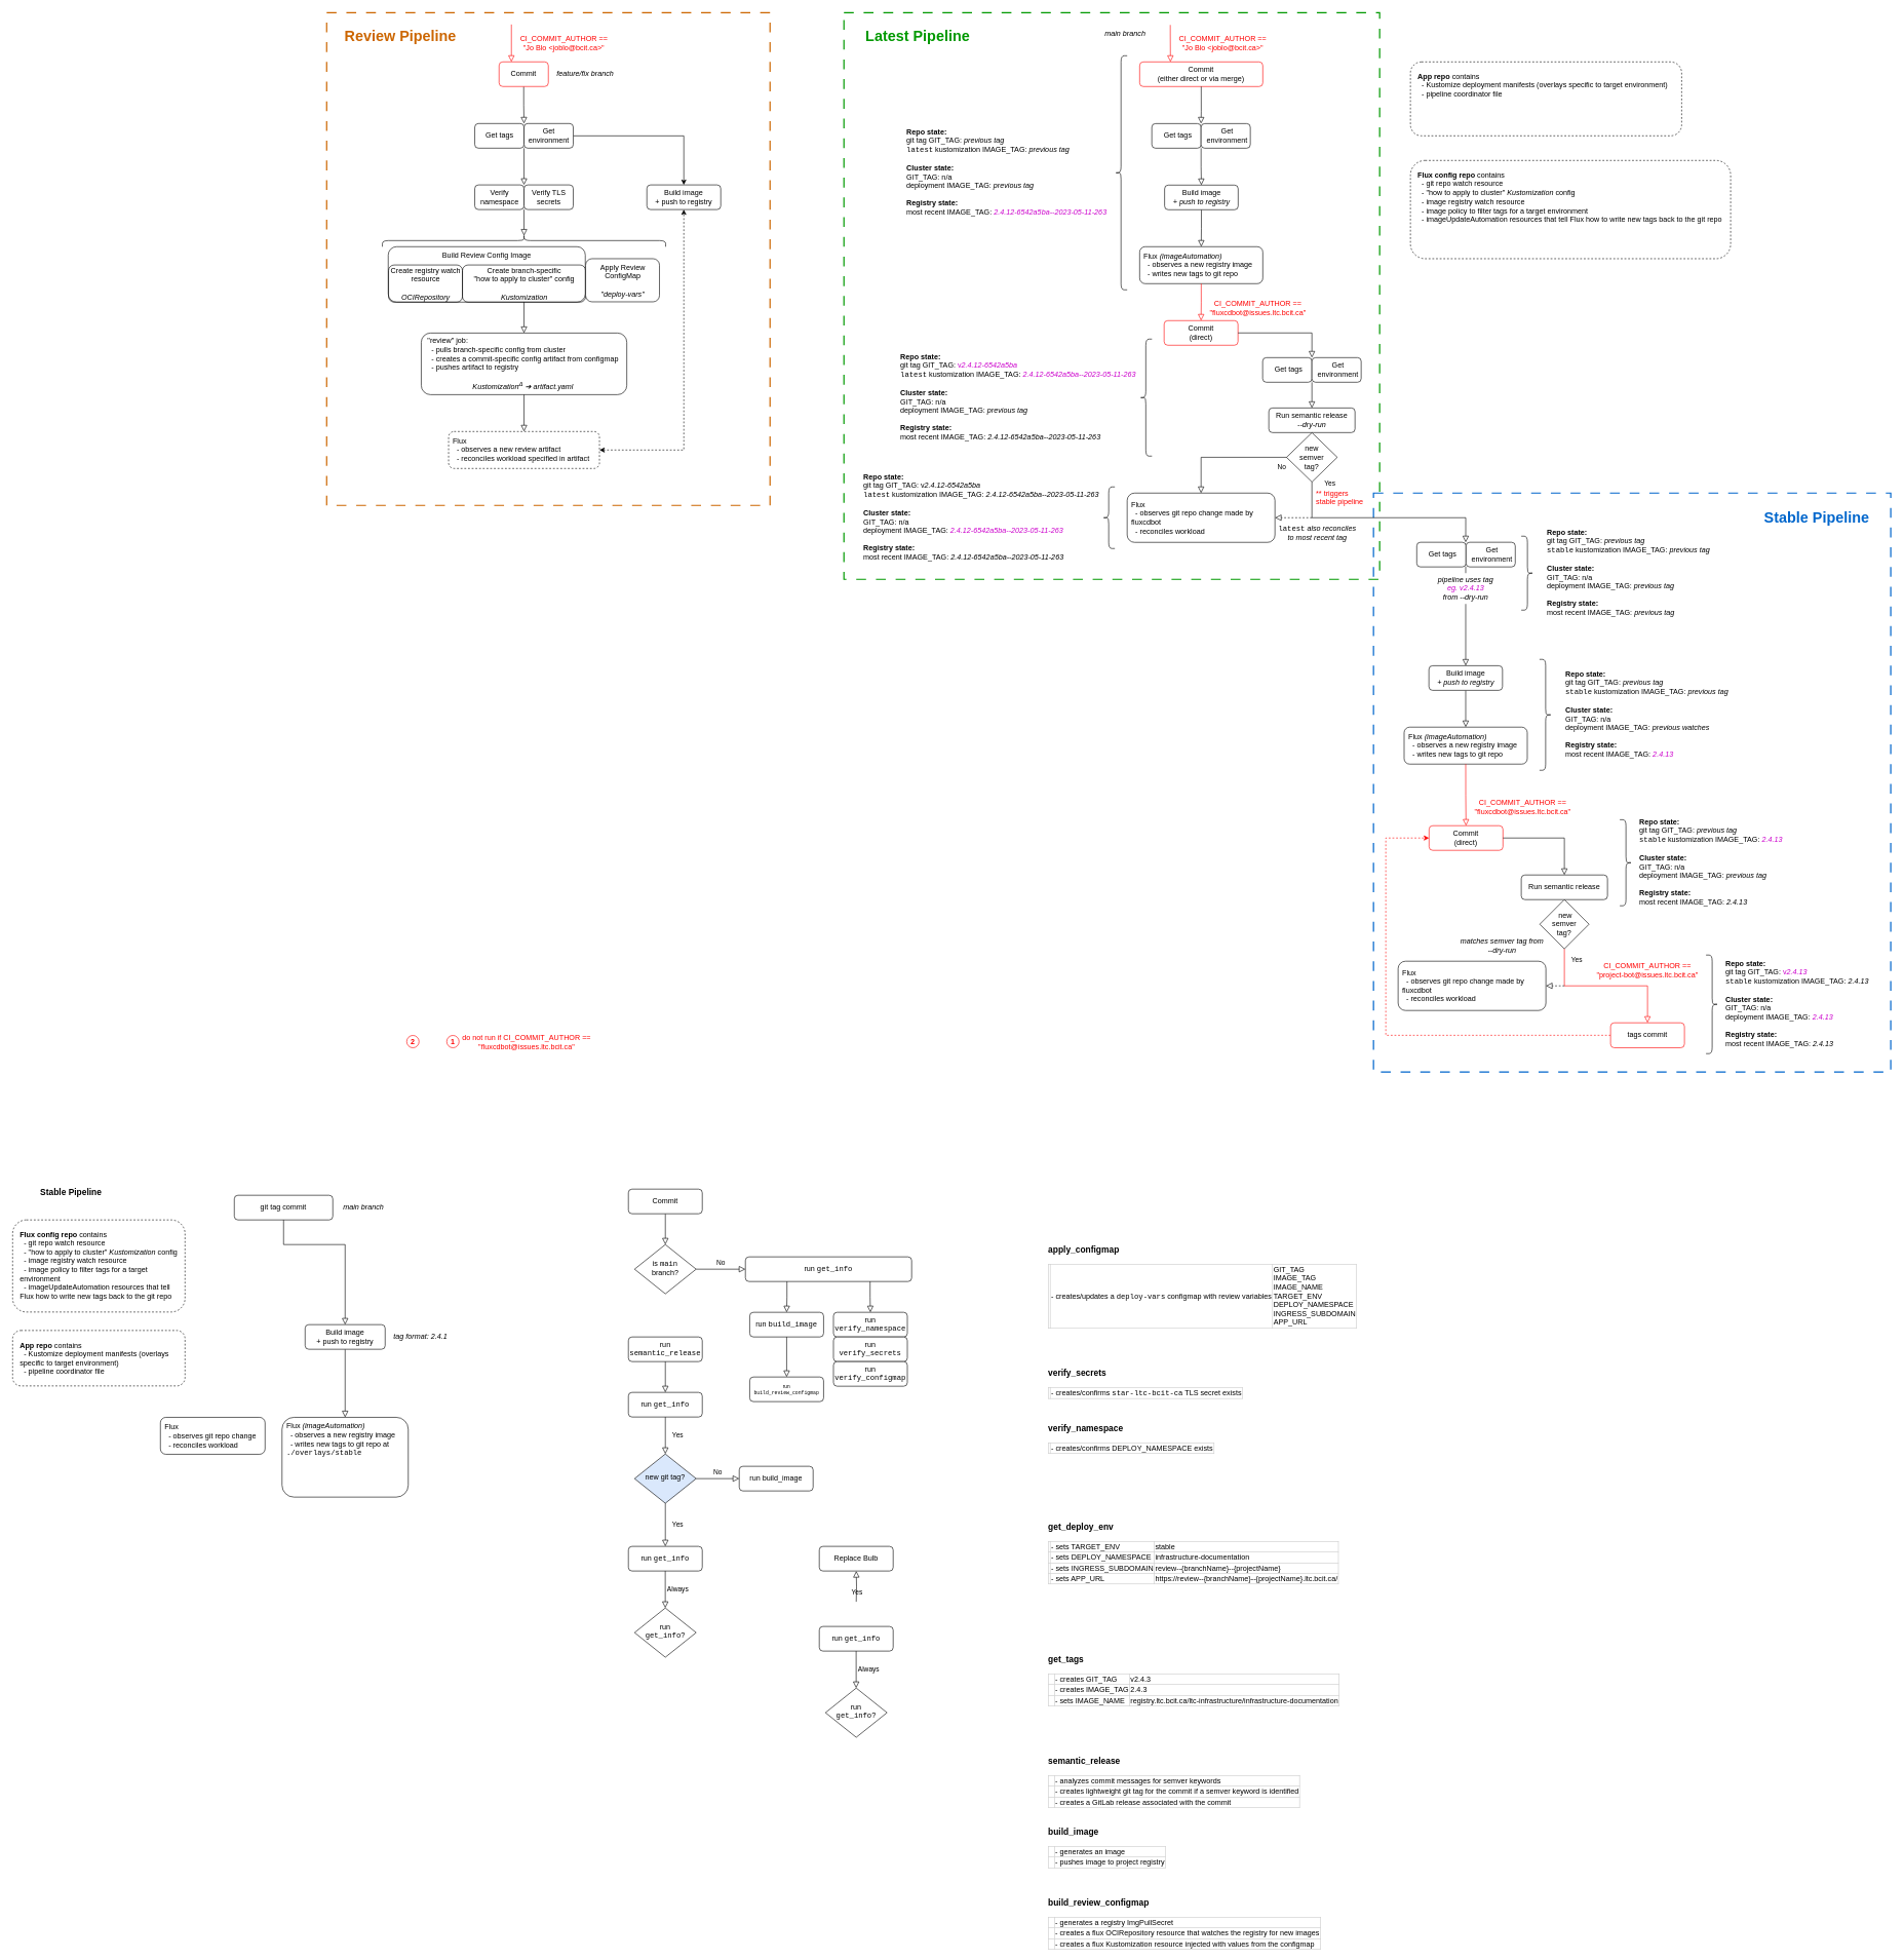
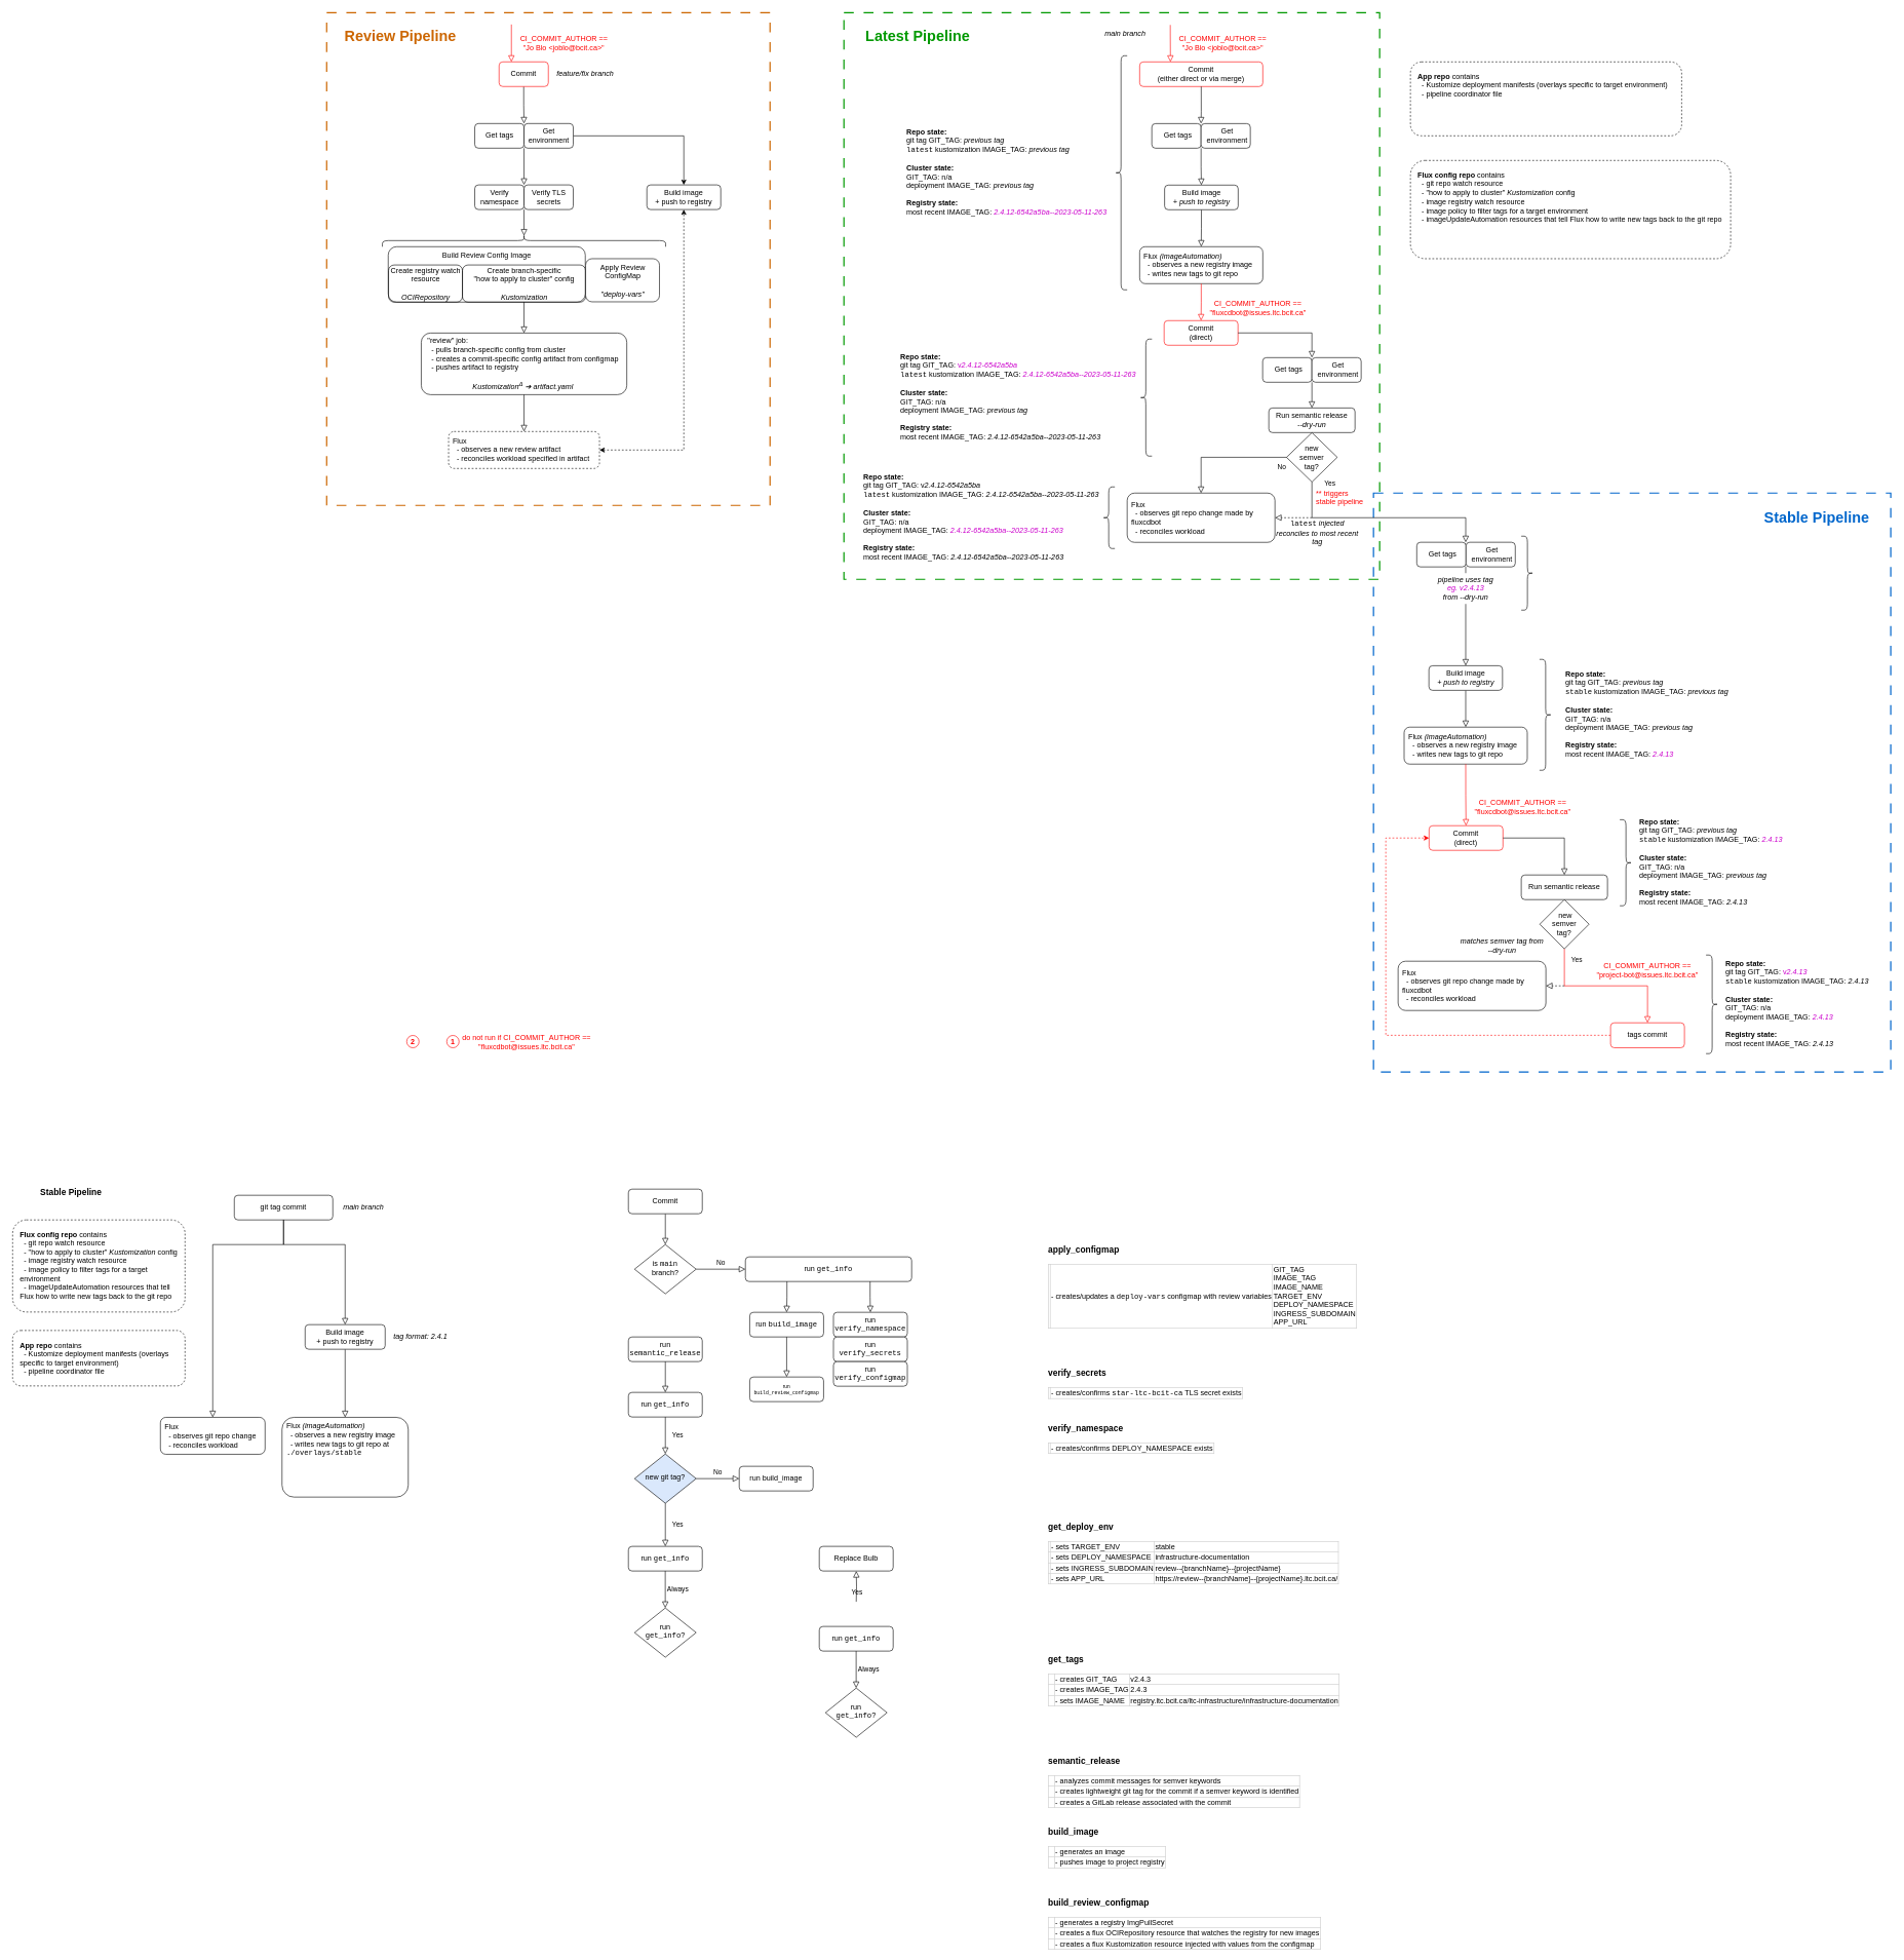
- <mxCell id="121" value="&lt;font face=&quot;Courier New&quot;&gt;latest&lt;/font&gt;&lt;i&gt; also reconciles to most recent tag&lt;/i&gt;" style="text;html=1;strokeColor=none;fillColor=none;align=center;verticalAlign=middle;whiteSpace=wrap;rounded=0;" parent="1" vertex="1"><mxGeometry x="2070" y="840" width="137.5" height="50" as="geometry" /></mxCell>
+ <mxCell id="121" value="&lt;font face=&quot;Courier New&quot;&gt;latest&lt;/font&gt;&lt;i&gt; injected reconciles to most recent tag&lt;/i&gt;" style="text;html=1;strokeColor=none;fillColor=none;align=center;verticalAlign=middle;whiteSpace=wrap;rounded=0;" parent="1" vertex="1"><mxGeometry x="2070" y="840" width="137.5" height="50" as="geometry" /></mxCell>
- <mxCell id="98" value="&lt;b&gt;Repo state:&lt;/b&gt;&lt;br&gt;git tag GIT_TAG:&amp;nbsp;&lt;i style=&quot;border-color: var(--border-color);&quot;&gt;previous tag&lt;/i&gt;&lt;i&gt;&lt;br&gt;&lt;/i&gt;&lt;font face=&quot;Courier New&quot;&gt;stable&lt;/font&gt; kustomization IMAGE_TAG:&amp;nbsp;&lt;i style=&quot;border-color: var(--border-color);&quot;&gt;previous tag&lt;/i&gt;&lt;br&gt;&lt;br&gt;&lt;b&gt;Cluster state:&lt;br&gt;&lt;/b&gt;GIT_TAG: n/a&lt;br&gt;deployment IMAGE_TAG:&amp;nbsp;&lt;span style=&quot;border-color: var(--border-color);&quot;&gt;&lt;i style=&quot;border-color: var(--border-color);&quot;&gt;previous tag&lt;/i&gt;&lt;br&gt;&lt;br&gt;&lt;b style=&quot;font-style: normal; border-color: var(--border-color);&quot;&gt;Registry state:&lt;br style=&quot;border-color: var(--border-color);&quot;&gt;&lt;/b&gt;most recent&amp;nbsp;&lt;span style=&quot;font-style: normal;&quot;&gt;IMAGE_TAG:&amp;nbsp;&lt;/span&gt;&lt;i style=&quot;border-color: var(--border-color);&quot;&gt;previous tag&lt;/i&gt;&lt;br&gt;&lt;/span&gt;" style="text;html=1;strokeColor=none;fillColor=none;align=left;verticalAlign=top;whiteSpace=wrap;rounded=0;" parent="1" vertex="1"><mxGeometry x="2510" y="850.13" width="280" height="159.75" as="geometry" /></mxCell>
- <mxCell id="108" value="&lt;b&gt;Repo state:&lt;/b&gt;&lt;br&gt;git tag GIT_TAG:&amp;nbsp;&lt;i style=&quot;border-color: var(--border-color);&quot;&gt;previous tag&lt;/i&gt;&lt;i&gt;&lt;br&gt;&lt;/i&gt;&lt;font face=&quot;Courier New&quot;&gt;stable&lt;/font&gt;&amp;nbsp;kustomization IMAGE_TAG:&amp;nbsp;&lt;i style=&quot;border-color: var(--border-color);&quot;&gt;previous tag&lt;/i&gt;&lt;br&gt;&lt;br&gt;&lt;b&gt;Cluster state:&lt;br&gt;&lt;/b&gt;GIT_TAG: n/a&lt;br&gt;deployment IMAGE_TAG:&amp;nbsp;&lt;span style=&quot;border-color: var(--border-color);&quot;&gt;&lt;i style=&quot;border-color: var(--border-color);&quot;&gt;previous watches&lt;/i&gt;&lt;br&gt;&lt;br&gt;&lt;b style=&quot;font-style: normal; border-color: var(--border-color);&quot;&gt;Registry state:&lt;br style=&quot;border-color: var(--border-color);&quot;&gt;&lt;/b&gt;most recent&amp;nbsp;&lt;span style=&quot;font-style: normal;&quot;&gt;IMAGE_TAG:&amp;nbsp;&lt;/span&gt;&lt;i style=&quot;border-color: var(--border-color);&quot;&gt;&lt;font color=&quot;#cc00cc&quot;&gt;2.4.13&lt;/font&gt;&lt;/i&gt;&lt;br&gt;&lt;/span&gt;" style="text;html=1;strokeColor=none;fillColor=none;align=left;verticalAlign=top;whiteSpace=wrap;rounded=0;" parent="1" vertex="1"><mxGeometry x="2540" y="1080.25" width="290" height="159.75" as="geometry" /></mxCell>
+ <mxCell id="108" value="&lt;b&gt;Repo state:&lt;/b&gt;&lt;br&gt;git tag GIT_TAG:&amp;nbsp;&lt;i style=&quot;border-color: var(--border-color);&quot;&gt;previous tag&lt;/i&gt;&lt;i&gt;&lt;br&gt;&lt;/i&gt;&lt;font face=&quot;Courier New&quot;&gt;stable&lt;/font&gt;&amp;nbsp;kustomization IMAGE_TAG:&amp;nbsp;&lt;i style=&quot;border-color: var(--border-color);&quot;&gt;previous tag&lt;/i&gt;&lt;br&gt;&lt;br&gt;&lt;b&gt;Cluster state:&lt;br&gt;&lt;/b&gt;GIT_TAG: n/a&lt;br&gt;deployment IMAGE_TAG:&amp;nbsp;&lt;span style=&quot;border-color: var(--border-color);&quot;&gt;&lt;i style=&quot;border-color: var(--border-color);&quot;&gt;previous tag&lt;/i&gt;&lt;br&gt;&lt;br&gt;&lt;b style=&quot;font-style: normal; border-color: var(--border-color);&quot;&gt;Registry state:&lt;br style=&quot;border-color: var(--border-color);&quot;&gt;&lt;/b&gt;most recent&amp;nbsp;&lt;span style=&quot;font-style: normal;&quot;&gt;IMAGE_TAG:&amp;nbsp;&lt;/span&gt;&lt;i style=&quot;border-color: var(--border-color);&quot;&gt;&lt;font color=&quot;#cc00cc&quot;&gt;2.4.13&lt;/font&gt;&lt;/i&gt;&lt;br&gt;&lt;/span&gt;" style="text;html=1;strokeColor=none;fillColor=none;align=left;verticalAlign=top;whiteSpace=wrap;rounded=0;" parent="1" vertex="1"><mxGeometry x="2540" y="1080.25" width="290" height="159.75" as="geometry" /></mxCell>
+ <mxCell id="75" value="" style="rounded=0;html=1;jettySize=auto;orthogonalLoop=1;fontSize=11;endArrow=block;endFill=0;endSize=8;strokeWidth=1;shadow=0;labelBackgroundColor=none;edgeStyle=orthogonalEdgeStyle;entryX=0.5;entryY=0;entryDx=0;entryDy=0;exitX=0.5;exitY=1;exitDx=0;exitDy=0;" parent="1" source="67" target="71" edge="1"><mxGeometry relative="1" as="geometry"><mxPoint x="564.76" y="2430.5" as="targetPoint" /><mxPoint x="540" y="2310.5" as="sourcePoint" /><Array as="points"><mxPoint x="460" y="2020" /><mxPoint x="345" y="2020" /></Array></mxGeometry></mxCell>
